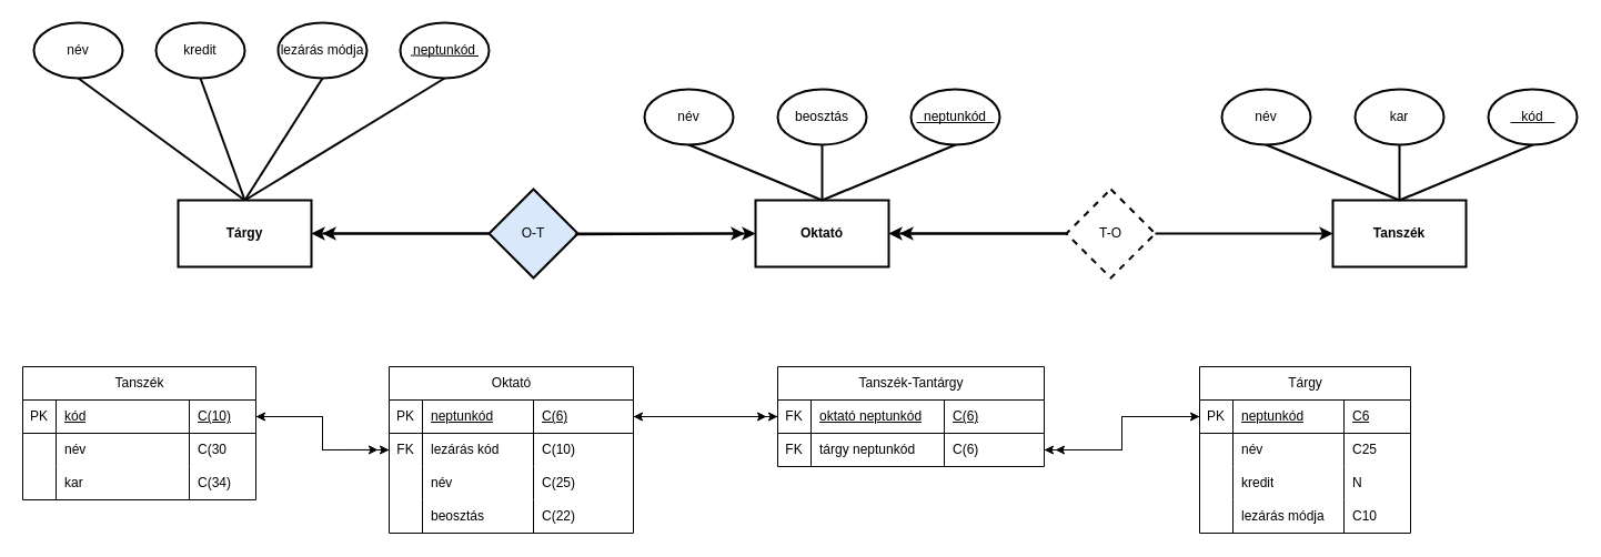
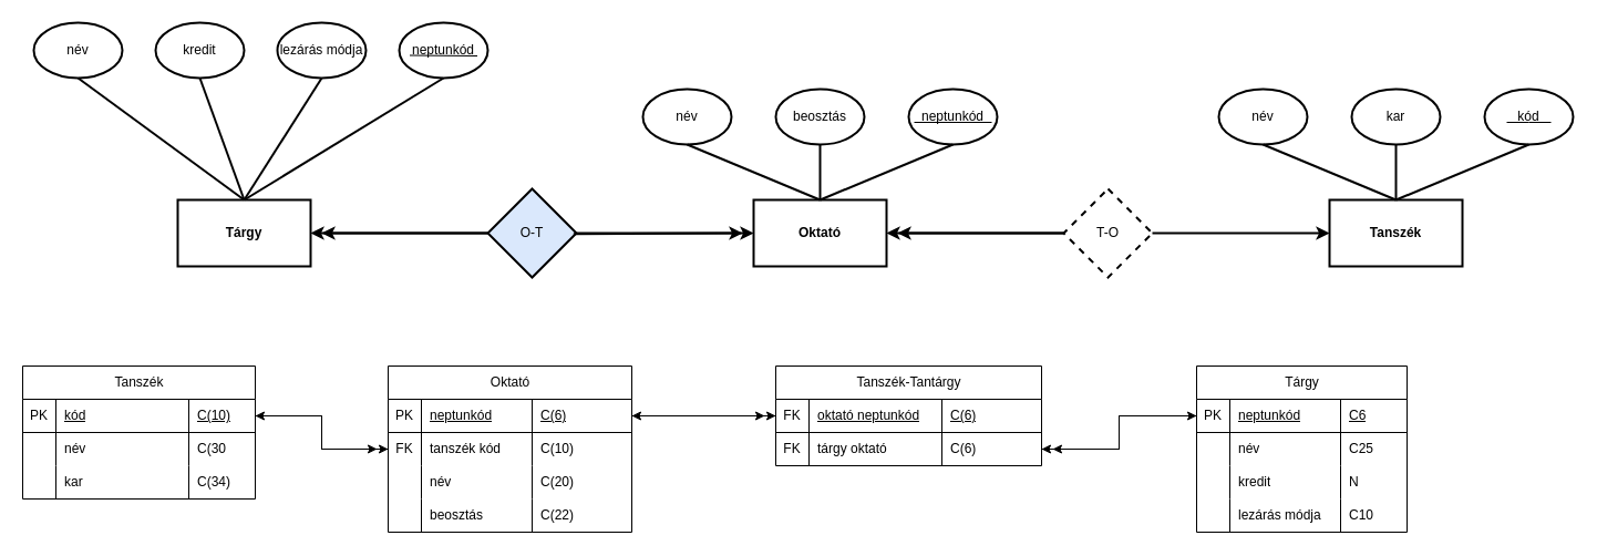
- <mxCell id="83" value="&lt;span style=&quot;font-weight: normal;&quot;&gt;lezárás kód&lt;/span&gt;" style="shape=partialRectangle;connectable=0;fillColor=none;top=0;left=0;bottom=0;right=0;align=left;spacingLeft=6;overflow=hidden;whiteSpace=wrap;html=1;strokeColor=default;verticalAlign=middle;fontFamily=Helvetica;fontSize=12;fontColor=default;fontStyle=1;" vertex="1" parent="81"><mxGeometry x="30" width="100" height="30" as="geometry"><mxRectangle width="100" height="30" as="alternateBounds" /></mxGeometry></mxCell>
+ <mxCell id="83" value="&lt;span style=&quot;font-weight: normal;&quot;&gt;tanszék kód&lt;/span&gt;" style="shape=partialRectangle;connectable=0;fillColor=none;top=0;left=0;bottom=0;right=0;align=left;spacingLeft=6;overflow=hidden;whiteSpace=wrap;html=1;strokeColor=default;verticalAlign=middle;fontFamily=Helvetica;fontSize=12;fontColor=default;fontStyle=1;" vertex="1" parent="81"><mxGeometry x="30" width="100" height="30" as="geometry"><mxRectangle width="100" height="30" as="alternateBounds" /></mxGeometry></mxCell>
- <mxCell id="74" value="&lt;span style=&quot;font-weight: normal;&quot;&gt;tárgy neptunkód&lt;/span&gt;" style="shape=partialRectangle;connectable=0;fillColor=none;top=0;left=0;bottom=0;right=0;align=left;spacingLeft=6;overflow=hidden;whiteSpace=wrap;html=1;strokeColor=default;verticalAlign=middle;fontFamily=Helvetica;fontSize=12;fontColor=default;fontStyle=1;" vertex="1" parent="72"><mxGeometry x="30" width="120" height="30" as="geometry"><mxRectangle width="120" height="30" as="alternateBounds" /></mxGeometry></mxCell>
+ <mxCell id="74" value="&lt;span style=&quot;font-weight: normal;&quot;&gt;tárgy oktató&lt;/span&gt;" style="shape=partialRectangle;connectable=0;fillColor=none;top=0;left=0;bottom=0;right=0;align=left;spacingLeft=6;overflow=hidden;whiteSpace=wrap;html=1;strokeColor=default;verticalAlign=middle;fontFamily=Helvetica;fontSize=12;fontColor=default;fontStyle=1;" vertex="1" parent="72"><mxGeometry x="30" width="120" height="30" as="geometry"><mxRectangle width="120" height="30" as="alternateBounds" /></mxGeometry></mxCell>
- <mxCell id="88" value="&lt;span style=&quot;font-weight: normal;&quot;&gt;C(25)&lt;/span&gt;" style="shape=partialRectangle;connectable=0;fillColor=none;top=0;left=0;bottom=0;right=0;align=left;spacingLeft=6;overflow=hidden;whiteSpace=wrap;html=1;strokeColor=default;verticalAlign=middle;fontFamily=Helvetica;fontSize=12;fontColor=default;fontStyle=1;" vertex="1" parent="85"><mxGeometry x="130" width="90" height="30" as="geometry"><mxRectangle width="90" height="30" as="alternateBounds" /></mxGeometry></mxCell>
+ <mxCell id="88" value="&lt;span style=&quot;font-weight: normal;&quot;&gt;C(20)&lt;/span&gt;" style="shape=partialRectangle;connectable=0;fillColor=none;top=0;left=0;bottom=0;right=0;align=left;spacingLeft=6;overflow=hidden;whiteSpace=wrap;html=1;strokeColor=default;verticalAlign=middle;fontFamily=Helvetica;fontSize=12;fontColor=default;fontStyle=1;" vertex="1" parent="85"><mxGeometry x="130" width="90" height="30" as="geometry"><mxRectangle width="90" height="30" as="alternateBounds" /></mxGeometry></mxCell>
